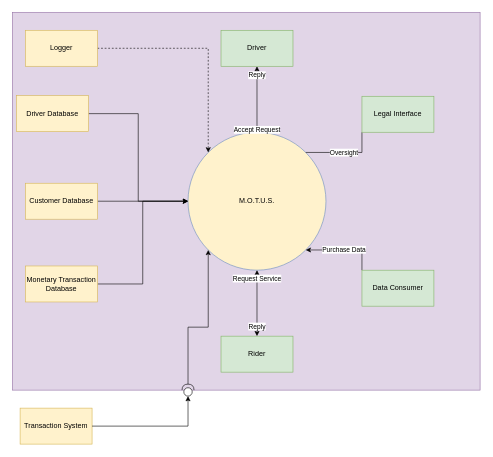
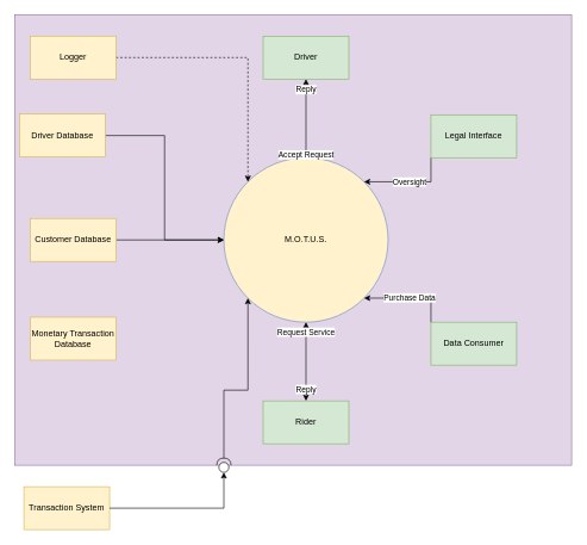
- <mxCell id="13" value="&lt;div&gt;Oversight&lt;/div&gt;" style="edgeStyle=orthogonalEdgeStyle;rounded=0;orthogonalLoop=1;jettySize=auto;html=1;exitX=0;exitY=1;exitDx=0;exitDy=0;entryX=1;entryY=0;entryDx=0;entryDy=0;endArrow=none;" edge="1" parent="1" source="14" target="3"><mxGeometry relative="1" as="geometry" /></mxCell>
+ <mxCell id="13" value="&lt;div&gt;Oversight&lt;/div&gt;" style="edgeStyle=orthogonalEdgeStyle;rounded=0;orthogonalLoop=1;jettySize=auto;html=1;exitX=0;exitY=1;exitDx=0;exitDy=0;entryX=1;entryY=0;entryDx=0;entryDy=0;" edge="1" parent="1" source="14" target="3"><mxGeometry relative="1" as="geometry" /></mxCell>
- <mxCell id="17" style="edgeStyle=orthogonalEdgeStyle;rounded=0;orthogonalLoop=1;jettySize=auto;html=1;exitX=1;exitY=0.5;exitDx=0;exitDy=0;" edge="1" parent="1" source="18" target="3"><mxGeometry relative="1" as="geometry" /></mxCell>
